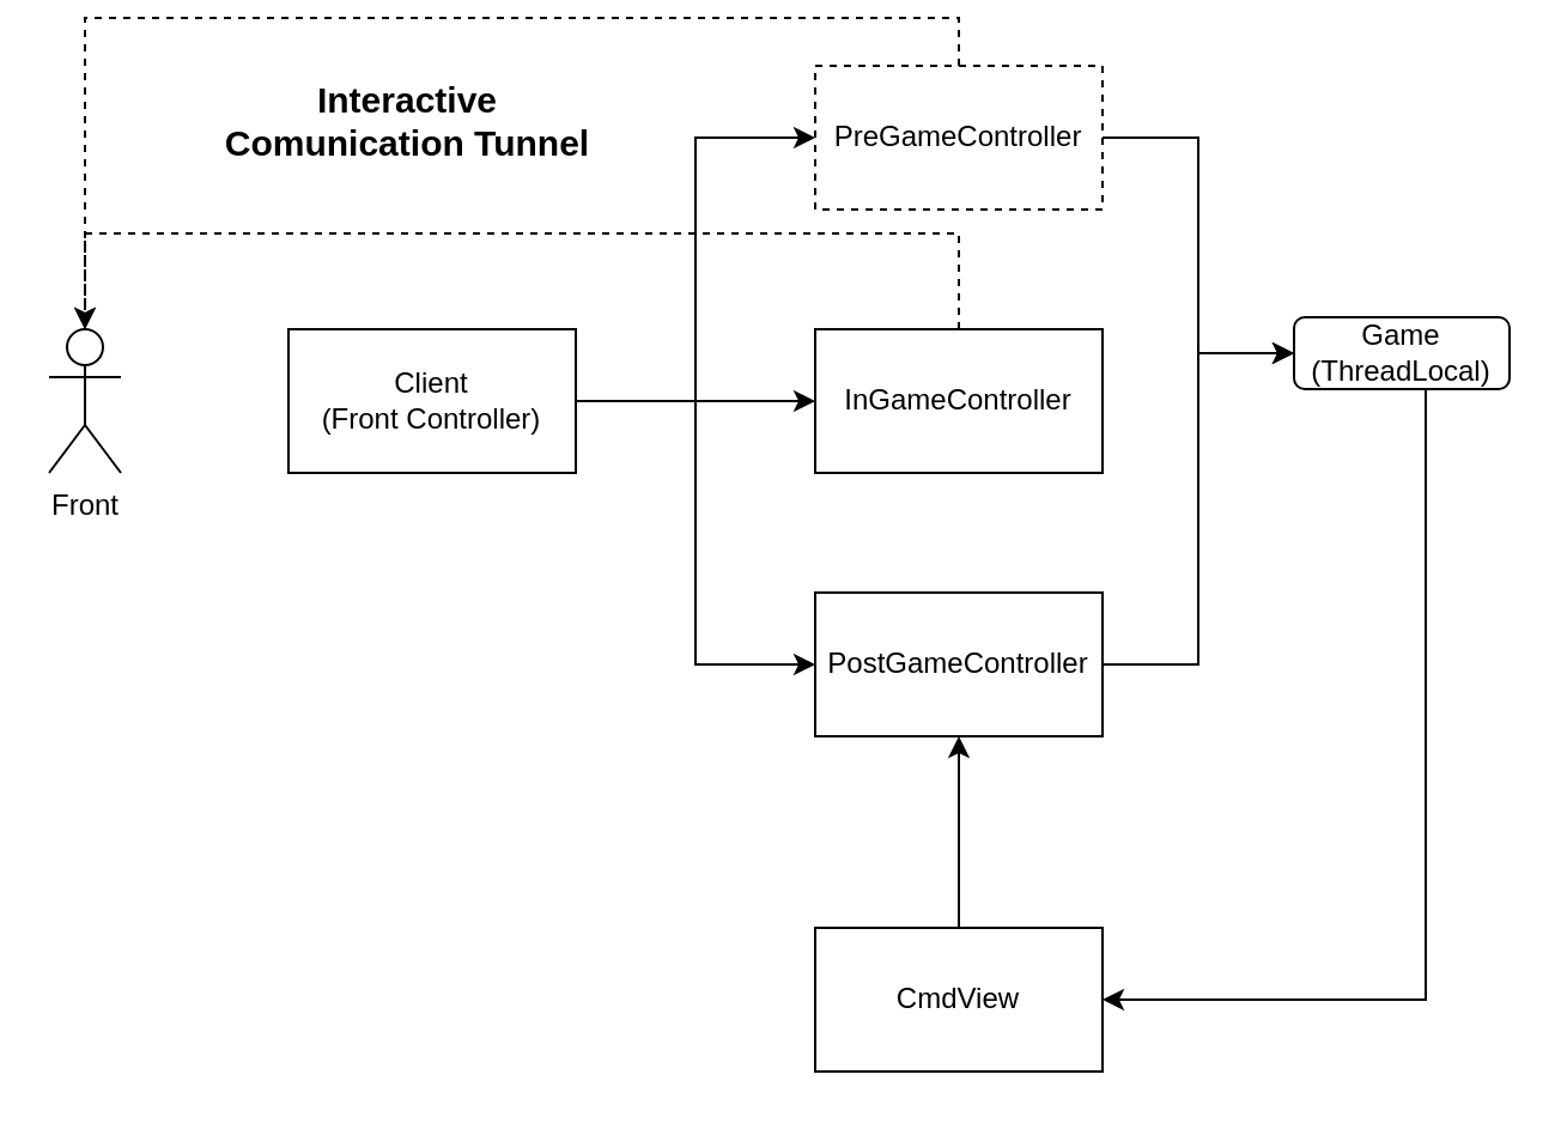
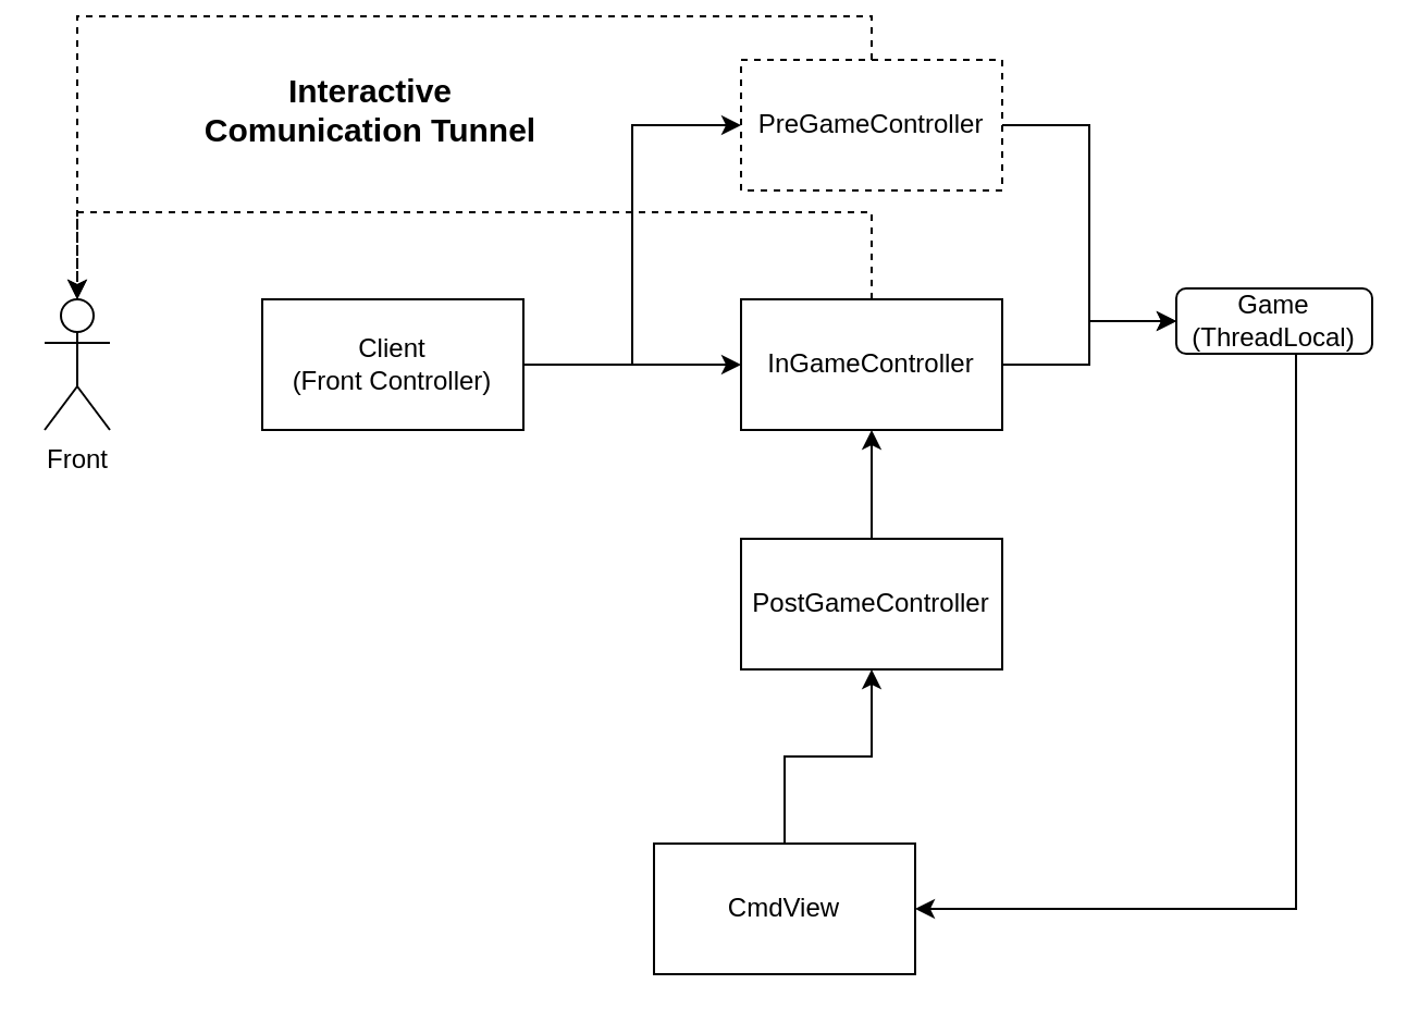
+ <mxCell id="13" style="edgeStyle=orthogonalEdgeStyle;rounded=0;orthogonalLoop=1;jettySize=auto;html=1;entryX=0;entryY=0.5;entryDx=0;entryDy=0;" edge="1" parent="1" source="15" target="12"><mxGeometry relative="1" as="geometry" /></mxCell>
- <mxCell id="16" style="edgeStyle=orthogonalEdgeStyle;rounded=0;orthogonalLoop=1;jettySize=auto;html=1;entryX=0;entryY=0.5;entryDx=0;entryDy=0;" edge="1" parent="1" source="17" target="12"><mxGeometry relative="1" as="geometry" /></mxCell>
+ <mxCell id="16" style="edgeStyle=orthogonalEdgeStyle;rounded=0;orthogonalLoop=1;jettySize=auto;html=1;" edge="1" parent="1" source="17" target="15"><mxGeometry relative="1" as="geometry" /></mxCell>
- <mxCell id="4" style="edgeStyle=orthogonalEdgeStyle;rounded=0;orthogonalLoop=1;jettySize=auto;html=1;entryX=0;entryY=0.5;entryDx=0;entryDy=0;" edge="1" parent="1" source="5" target="17"><mxGeometry relative="1" as="geometry" /></mxCell>
- <mxCell id="10" value="CmdView" style="rounded=0;whiteSpace=wrap;html=1;" vertex="1" parent="1"><mxGeometry x="340" y="380" width="120" height="60" as="geometry" /></mxCell>
+ <mxCell id="10" value="CmdView" style="rounded=0;whiteSpace=wrap;html=1;" vertex="1" parent="1"><mxGeometry x="300" y="380" width="120" height="60" as="geometry" /></mxCell>
